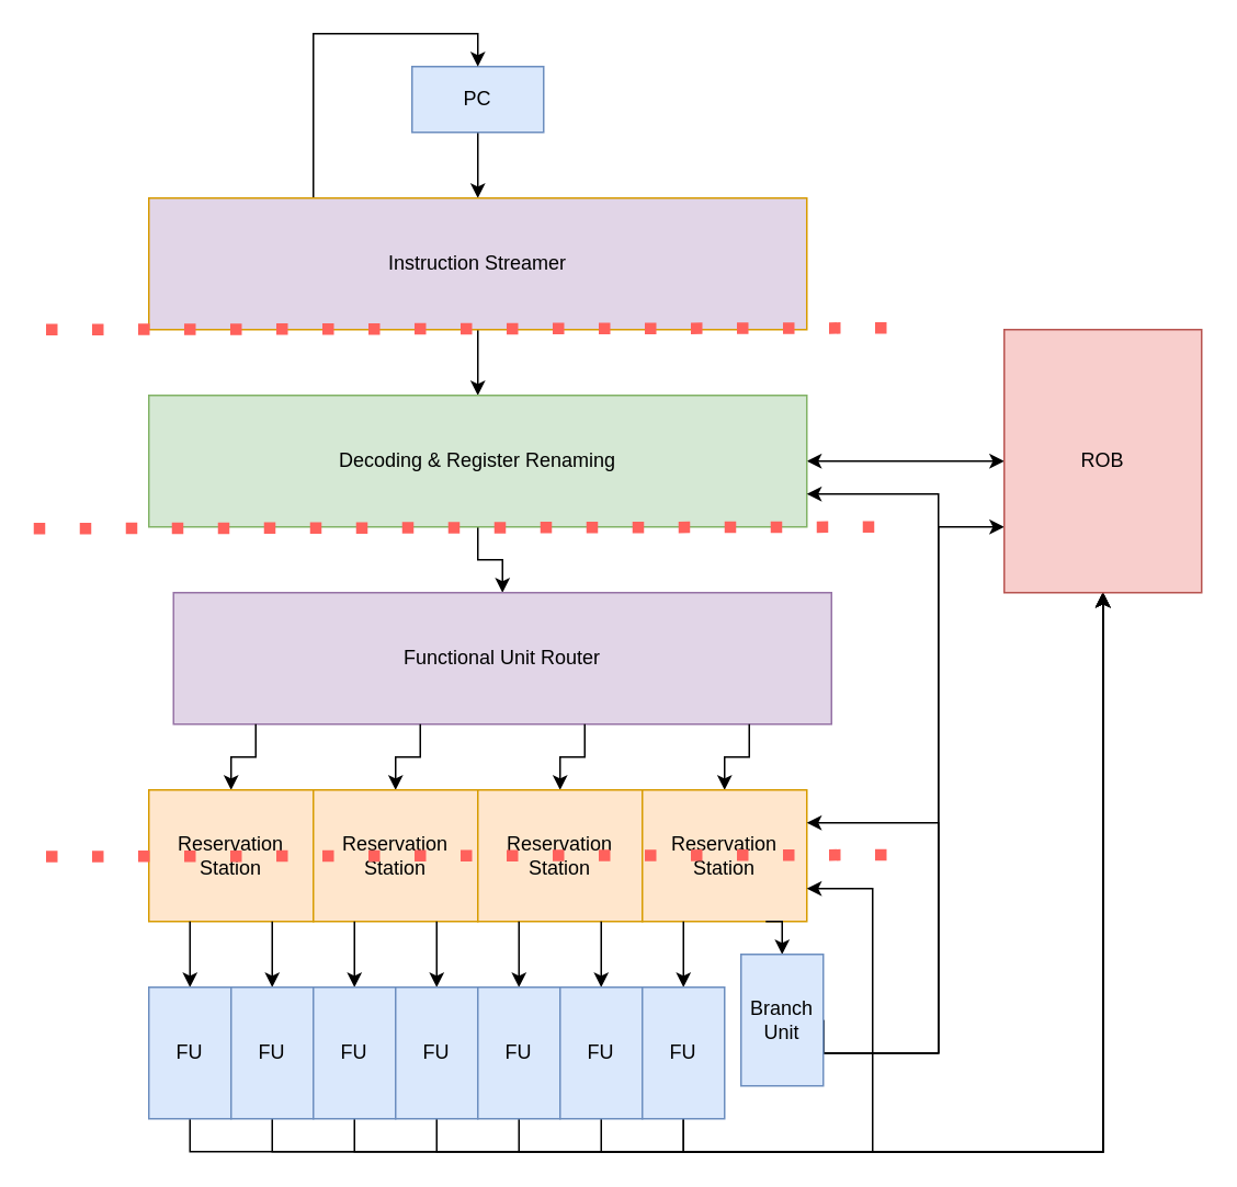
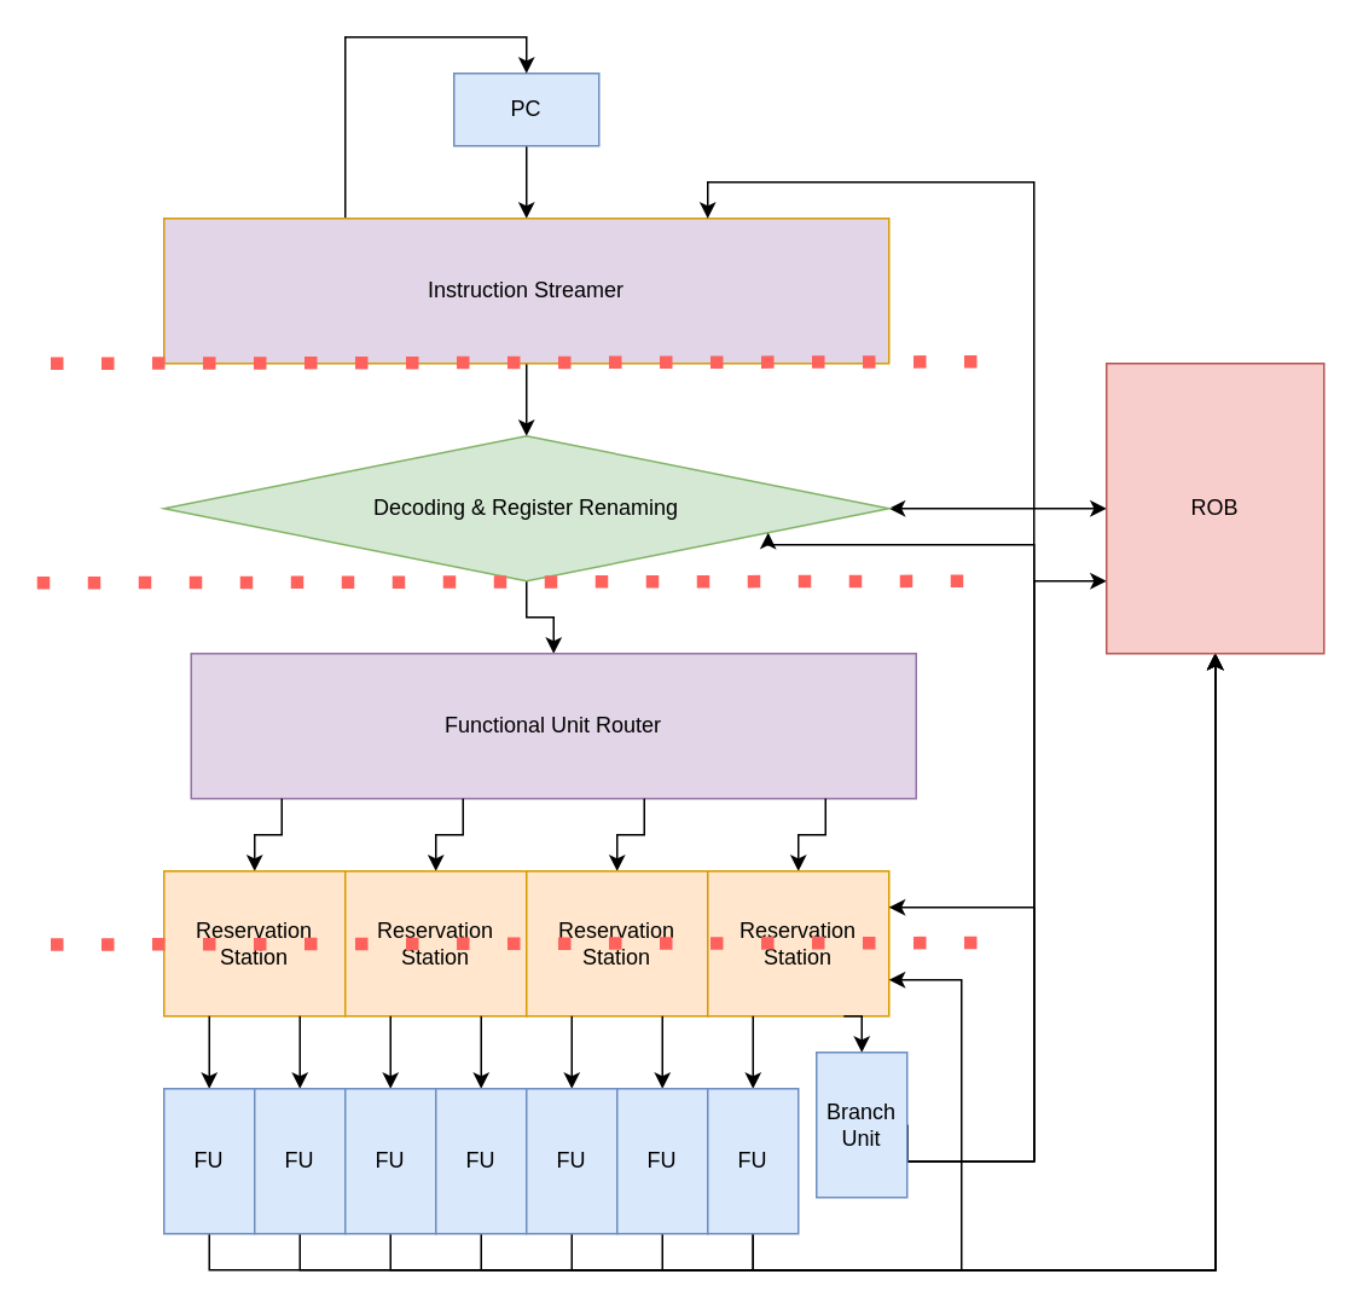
+ <mxCell id="44" style="edgeStyle=orthogonalEdgeStyle;rounded=0;orthogonalLoop=1;jettySize=auto;html=1;exitX=1;exitY=0.5;exitDx=0;exitDy=0;entryX=0.75;entryY=0;entryDx=0;entryDy=0;startArrow=none;startFill=0;" edge="1" parent="1" source="46" target="6"><mxGeometry relative="1" as="geometry"><Array as="points"><mxPoint x="570" y="640" /><mxPoint x="570" y="100" /><mxPoint x="390" y="100" /></Array></mxGeometry></mxCell>
- <mxCell id="9" value="Decoding &amp;amp; Register Renaming" style="rounded=0;whiteSpace=wrap;html=1;fillColor=#d5e8d4;strokeColor=#82b366;" vertex="1" parent="1"><mxGeometry x="90" y="240" width="400" height="80" as="geometry" /></mxCell>
+ <mxCell id="9" value="Decoding &amp;amp; Register Renaming" style="rhombus;whiteSpace=wrap;html=1;fillColor=#d5e8d4;strokeColor=#82b366;" vertex="1" parent="1"><mxGeometry x="90" y="240" width="400" height="80" as="geometry" /></mxCell>
